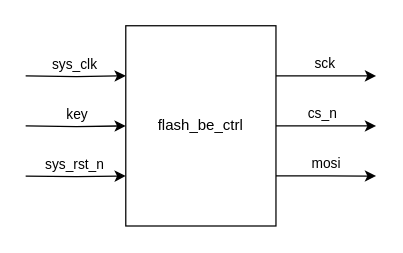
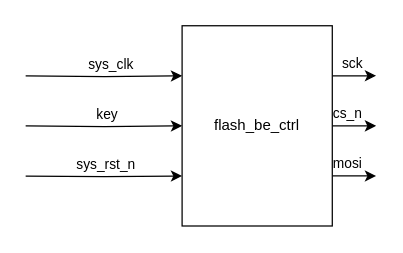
- <mxCell id="14" value="flash_be_ctrl" style="rounded=0;whiteSpace=wrap;html=1;" vertex="1" parent="1"><mxGeometry x="100" y="20" width="120" height="160" as="geometry" /></mxCell>
+ <mxCell id="14" value="flash_be_ctrl" style="rounded=0;whiteSpace=wrap;html=1;" vertex="1" parent="1"><mxGeometry x="145" y="20" width="120" height="160" as="geometry" /></mxCell>
